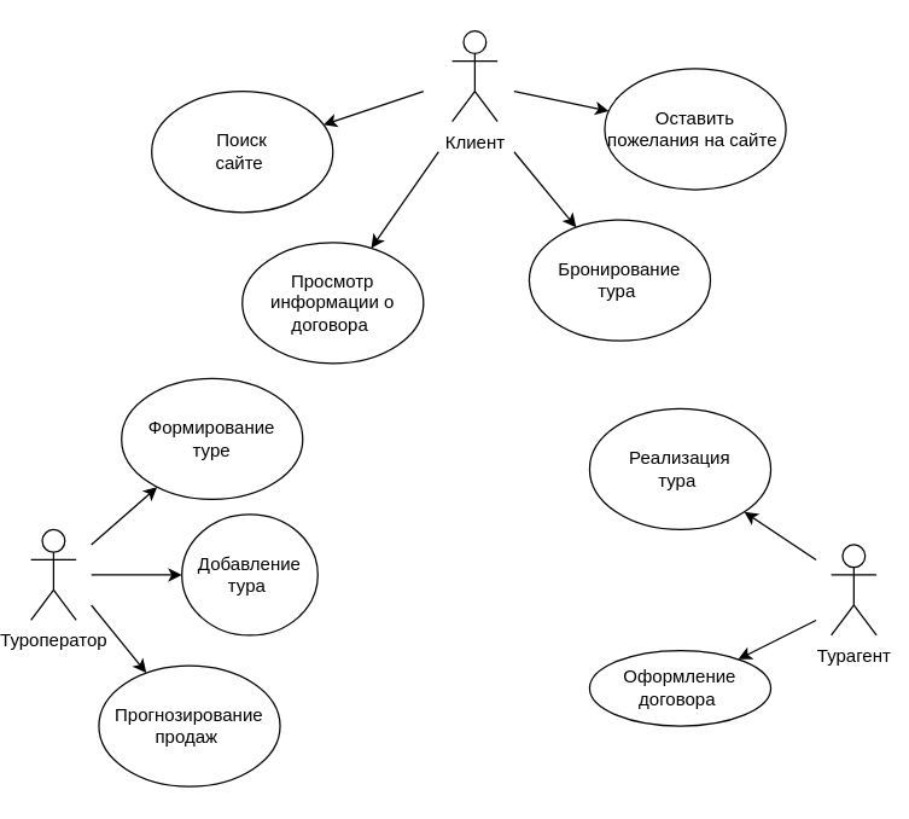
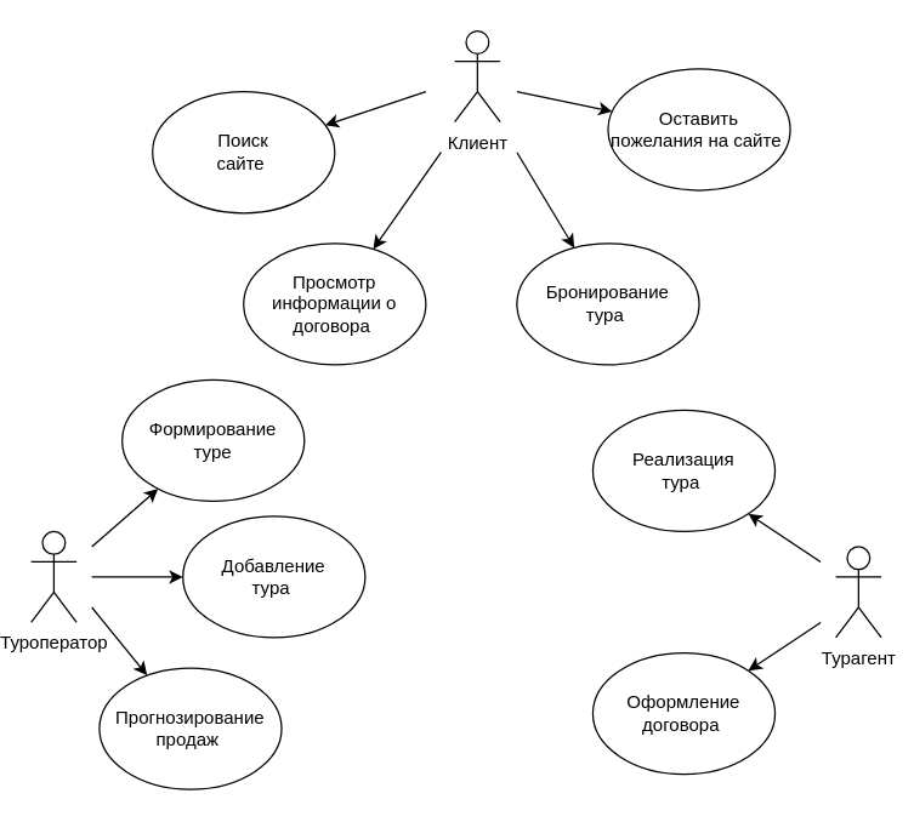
- <mxCell id="6" value="Бронирование&lt;br/&gt;тура&amp;nbsp;" style="ellipse;whiteSpace=wrap;html=1;" vertex="1" parent="1"><mxGeometry x="350" y="145" width="120" height="80" as="geometry" /></mxCell>
+ <mxCell id="6" value="Бронирование&lt;br/&gt;тура&amp;nbsp;" style="ellipse;whiteSpace=wrap;html=1;" vertex="1" parent="1"><mxGeometry x="340" y="160" width="120" height="80" as="geometry" /></mxCell>
- <mxCell id="16" value="Добавление&lt;br/&gt;тура&amp;nbsp;" style="ellipse;whiteSpace=wrap;html=1;" vertex="1" parent="1"><mxGeometry x="120" y="340" width="90" height="80" as="geometry" /></mxCell>
+ <mxCell id="16" value="Добавление&lt;br/&gt;тура&amp;nbsp;" style="ellipse;whiteSpace=wrap;html=1;" vertex="1" parent="1"><mxGeometry x="120" y="340" width="120" height="80" as="geometry" /></mxCell>
- <mxCell id="21" value="Оформление&lt;br/&gt;договора&amp;nbsp;" style="ellipse;whiteSpace=wrap;html=1;" vertex="1" parent="1"><mxGeometry x="390" y="430" width="120" height="50" as="geometry" /></mxCell>
+ <mxCell id="21" value="Оформление&lt;br/&gt;договора&amp;nbsp;" style="ellipse;whiteSpace=wrap;html=1;" vertex="1" parent="1"><mxGeometry x="390" y="430" width="120" height="80" as="geometry" /></mxCell>
